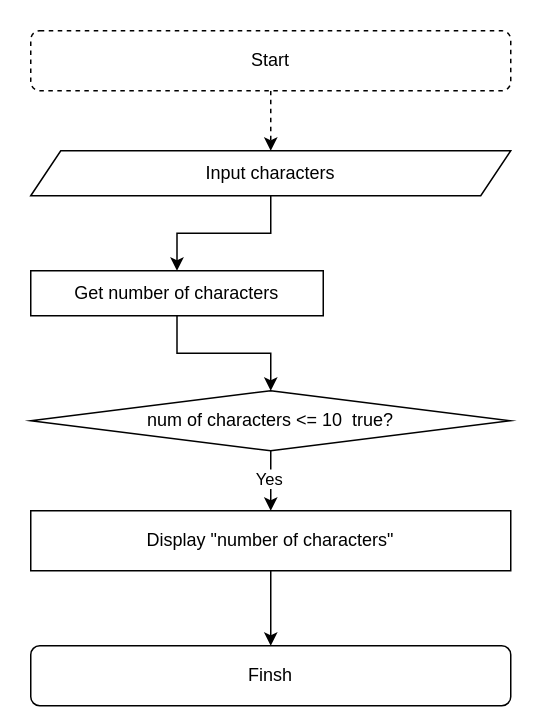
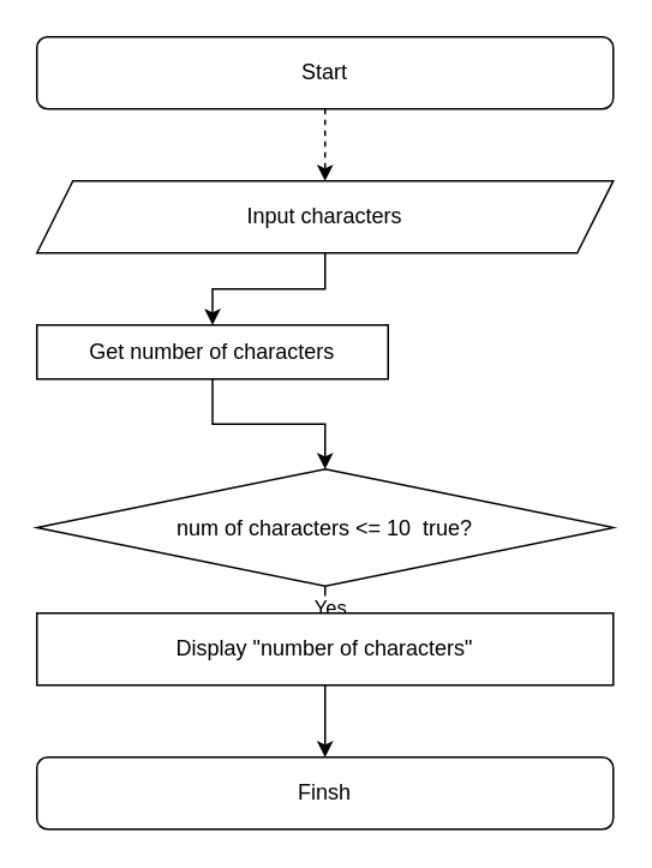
- <mxCell id="3" value="Start" style="rounded=1;whiteSpace=wrap;html=1;dashed=1;" parent="1" vertex="1"><mxGeometry x="20" y="20" width="320" height="40" as="geometry" /></mxCell>
+ <mxCell id="3" value="Start" style="rounded=1;whiteSpace=wrap;html=1;" parent="1" vertex="1"><mxGeometry x="20" y="20" width="320" height="40" as="geometry" /></mxCell>
- <mxCell id="5" value="Input characters" style="shape=parallelogram;perimeter=parallelogramPerimeter;whiteSpace=wrap;html=1;fixedSize=1;" parent="1" vertex="1"><mxGeometry x="20" y="100" width="320" height="30" as="geometry" /></mxCell>
+ <mxCell id="5" value="Input characters" style="shape=parallelogram;perimeter=parallelogramPerimeter;whiteSpace=wrap;html=1;fixedSize=1;" parent="1" vertex="1"><mxGeometry x="20" y="100" width="320" height="40" as="geometry" /></mxCell>
- <mxCell id="10" value="num of characters &amp;lt;= 10&amp;nbsp; true?" style="rhombus;whiteSpace=wrap;html=1;" parent="1" vertex="1"><mxGeometry x="20" y="260" width="320" height="40" as="geometry" /></mxCell>
+ <mxCell id="10" value="num of characters &amp;lt;= 10&amp;nbsp; true?" style="rhombus;whiteSpace=wrap;html=1;" parent="1" vertex="1"><mxGeometry x="20" y="260" width="320" height="65" as="geometry" /></mxCell>
- <mxCell id="13" value="Finsh" style="rounded=1;whiteSpace=wrap;html=1;" parent="1" vertex="1"><mxGeometry x="20" y="430" width="320" height="40" as="geometry" /></mxCell>
+ <mxCell id="13" value="Finsh" style="rounded=1;whiteSpace=wrap;html=1;" parent="1" vertex="1"><mxGeometry x="20" y="420" width="320" height="40" as="geometry" /></mxCell>
